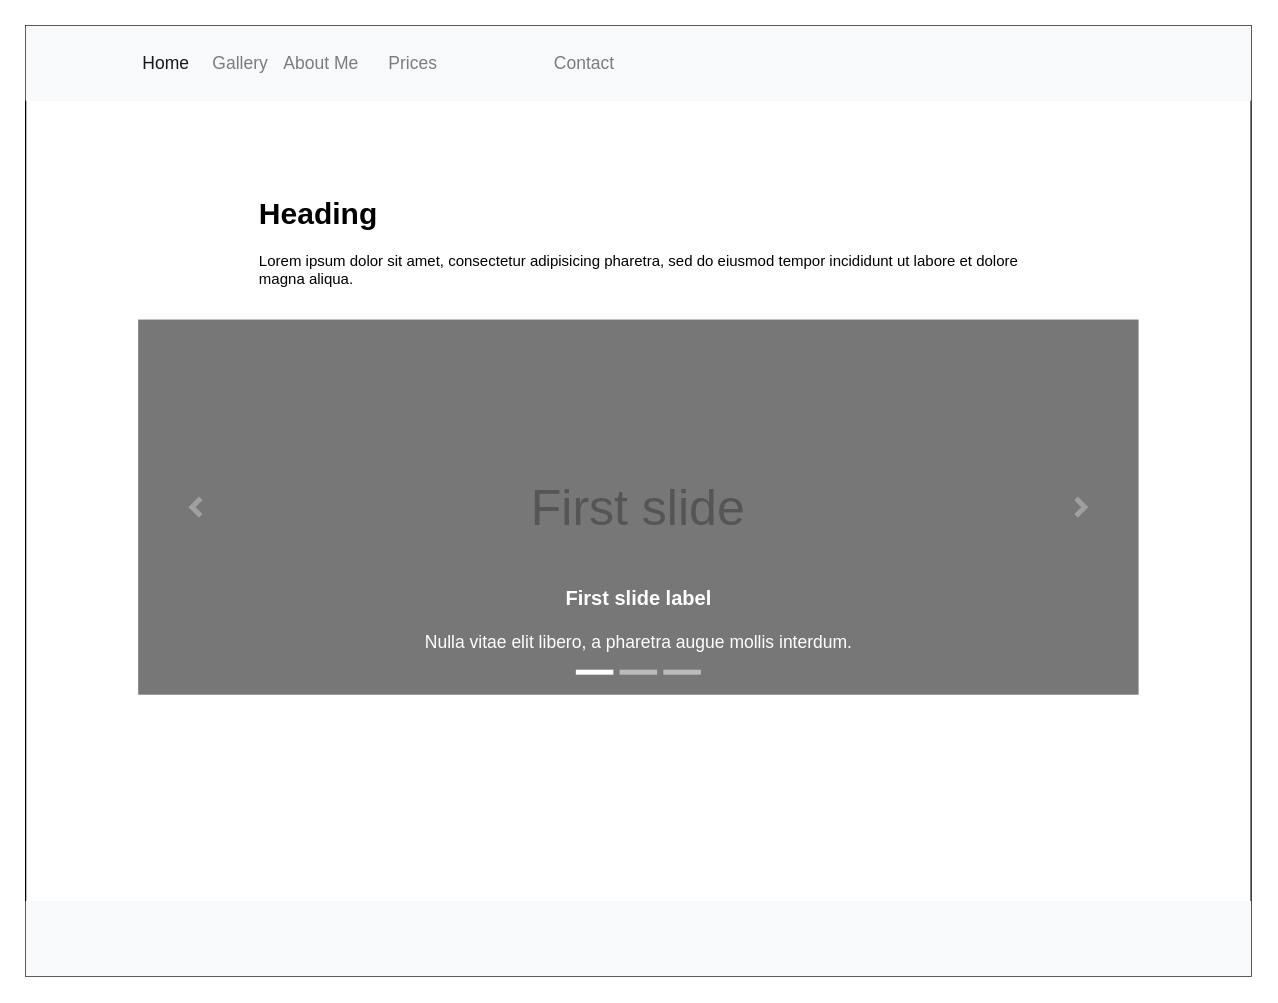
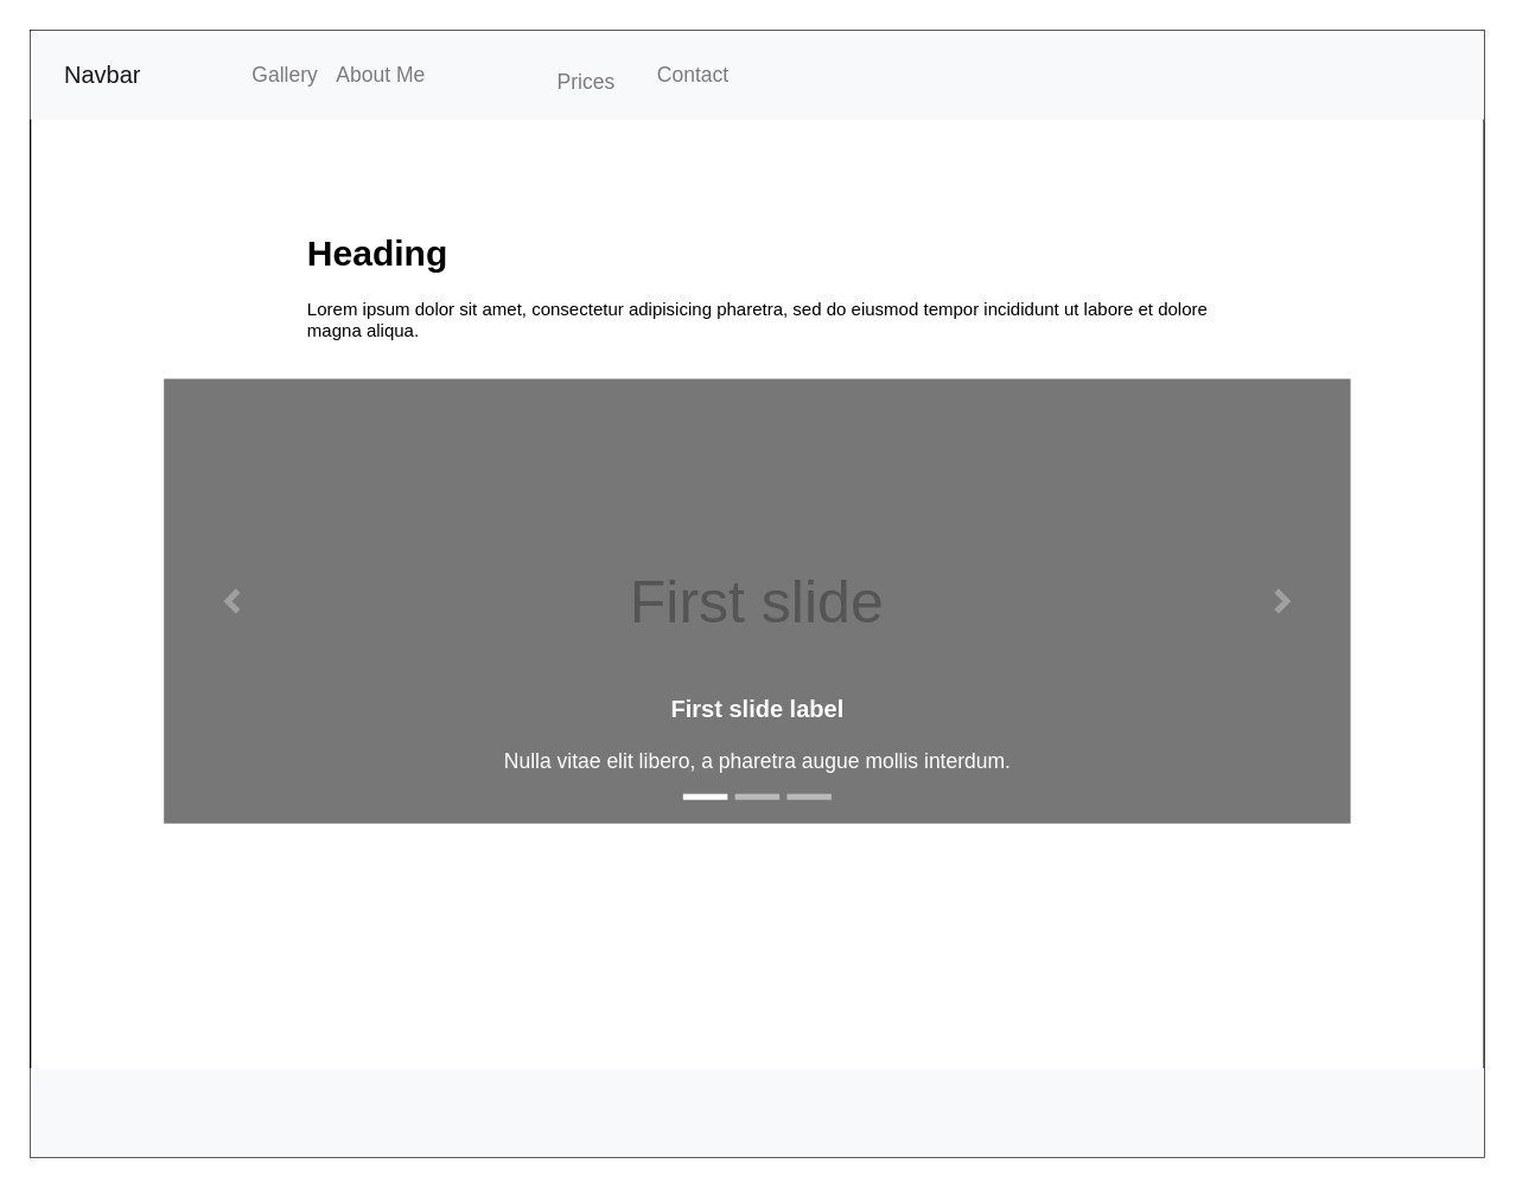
+ <mxCell id="7" value="Navbar" style="text;strokeColor=none;align=center;verticalAlign=middle;spacingLeft=10;spacingRight=10;points=[[0,0.5],[1,0.5]];portConstraint=eastwest;rotatable=0;whiteSpace=wrap;html=1;fillColor=none;fontColor=#181819;fontSize=16;" parent="3" vertex="1"><mxGeometry x="9.999" y="16.667" width="78.4" height="26.667" as="geometry" /></mxCell>
- <mxCell id="8" value="Home" style="text;strokeColor=none;align=center;verticalAlign=middle;spacingLeft=10;spacingRight=10;points=[[0,0.5],[1,0.5]];portConstraint=eastwest;rotatable=0;whiteSpace=wrap;html=1;fillColor=none;fontColor=#181819;fontSize=14;" parent="3" vertex="1"><mxGeometry x="88.399" y="16.657" width="49.0" height="26.667" as="geometry" /></mxCell>
- <mxCell id="9" value="&lt;div&gt;Prices&lt;/div&gt;" style="text;strokeColor=none;align=center;verticalAlign=middle;spacingLeft=10;spacingRight=10;points=[[0,0.5],[1,0.5]];portConstraint=eastwest;rotatable=0;whiteSpace=wrap;html=1;fillColor=none;fontColor=#7C7C7D;fontSize=14;" parent="3" vertex="1"><mxGeometry x="283.203" y="16.647" width="54.286" height="26.667" as="geometry" /></mxCell>
+ <mxCell id="9" value="&lt;div&gt;Prices&lt;/div&gt;" style="text;strokeColor=none;align=center;verticalAlign=middle;spacingLeft=10;spacingRight=10;points=[[0,0.5],[1,0.5]];portConstraint=eastwest;rotatable=0;whiteSpace=wrap;html=1;fillColor=none;fontColor=#7C7C7D;fontSize=14;" parent="3" vertex="1"><mxGeometry x="348.203" y="21.647" width="54.286" height="26.667" as="geometry" /></mxCell>
